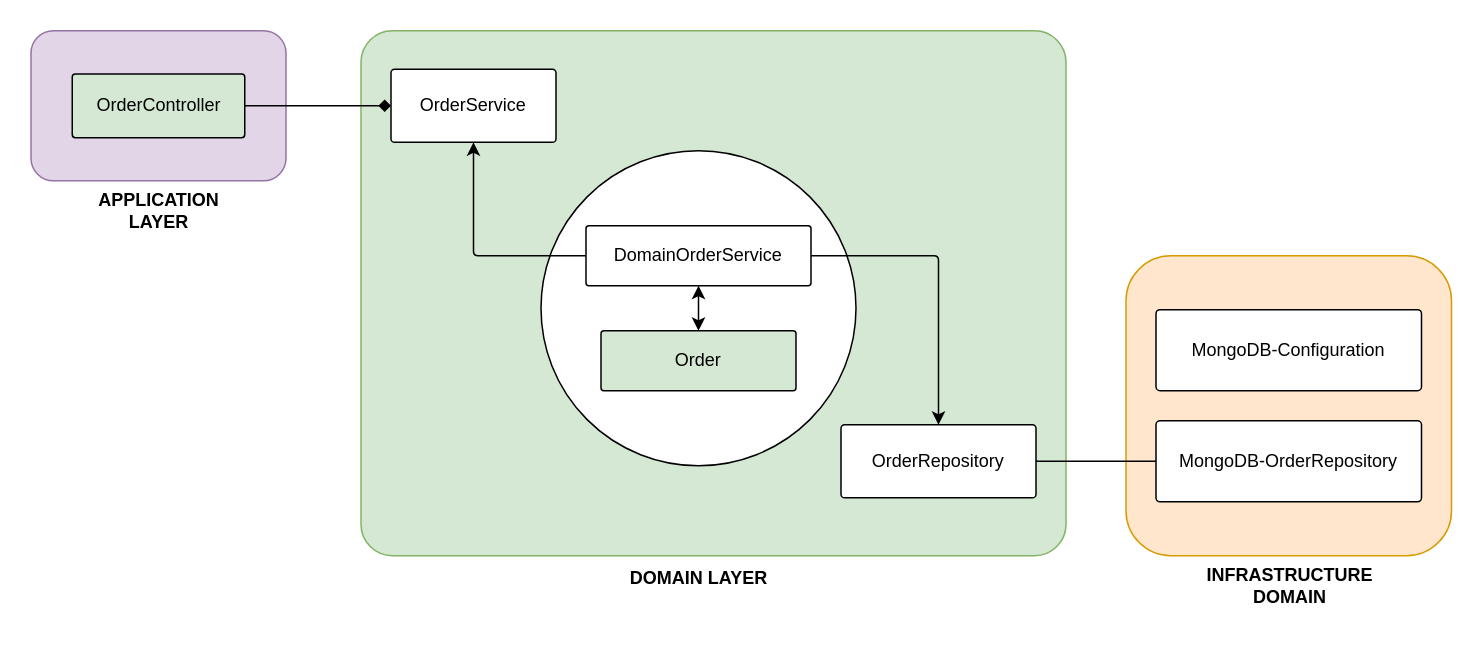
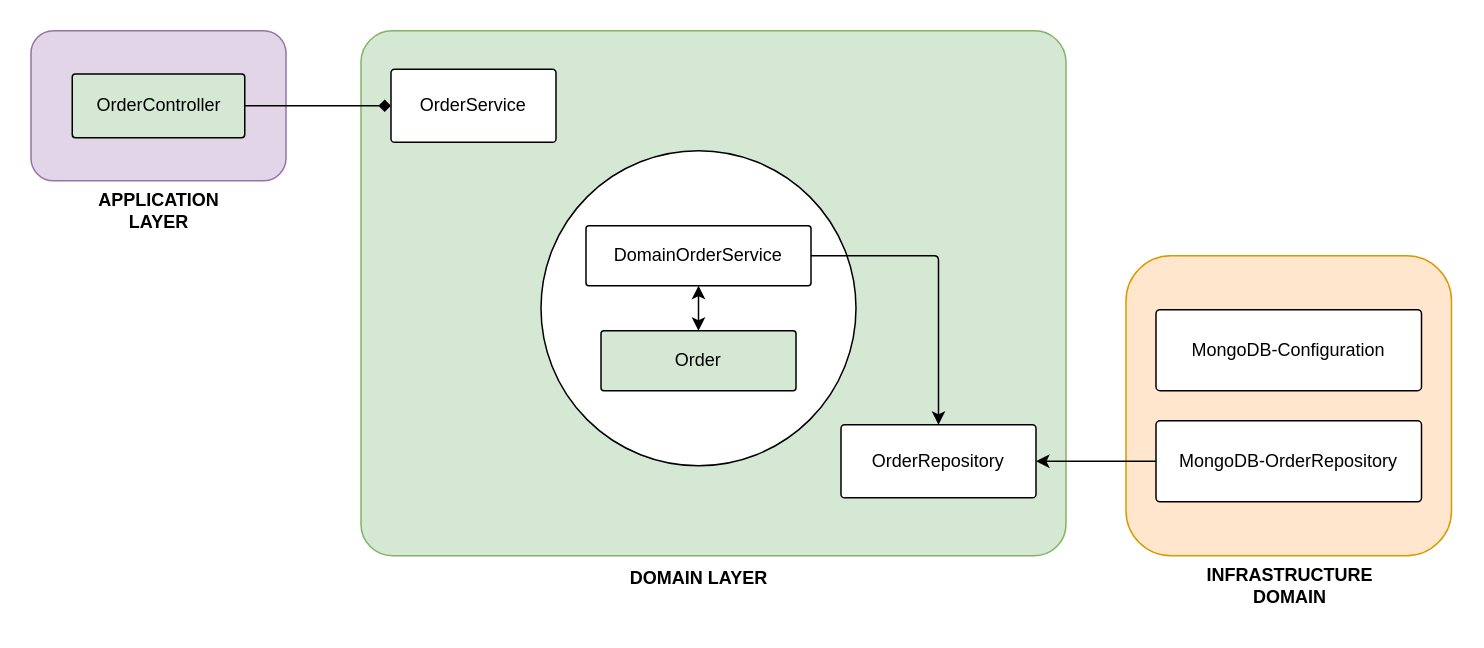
- <mxCell id="14" value="" style="endArrow=classic;html=1;rounded=1;exitX=0;exitY=0.5;exitDx=0;exitDy=0;edgeStyle=orthogonalEdgeStyle;arcSize=6;entryX=0.5;entryY=1;entryDx=0;entryDy=0;elbow=vertical;" edge="1" parent="1" source="9" target="7"><mxGeometry width="50" height="50" relative="1" as="geometry"><mxPoint x="310" y="180" as="sourcePoint" /><mxPoint x="315" y="100" as="targetPoint" /></mxGeometry></mxCell>
- <mxCell id="20" value="" style="endArrow=none;html=1;rounded=0;entryX=1;entryY=0.5;entryDx=0;entryDy=0;exitX=0;exitY=0.5;exitDx=0;exitDy=0;" edge="1" parent="1" source="19" target="12"><mxGeometry width="50" height="50" relative="1" as="geometry"><mxPoint x="610" y="460" as="sourcePoint" /><mxPoint x="660" y="410" as="targetPoint" /></mxGeometry></mxCell>
+ <mxCell id="20" value="" style="endArrow=classic;html=1;rounded=0;entryX=1;entryY=0.5;entryDx=0;entryDy=0;exitX=0;exitY=0.5;exitDx=0;exitDy=0;" edge="1" parent="1" source="19" target="12"><mxGeometry width="50" height="50" relative="1" as="geometry"><mxPoint x="610" y="460" as="sourcePoint" /><mxPoint x="660" y="410" as="targetPoint" /></mxGeometry></mxCell>
